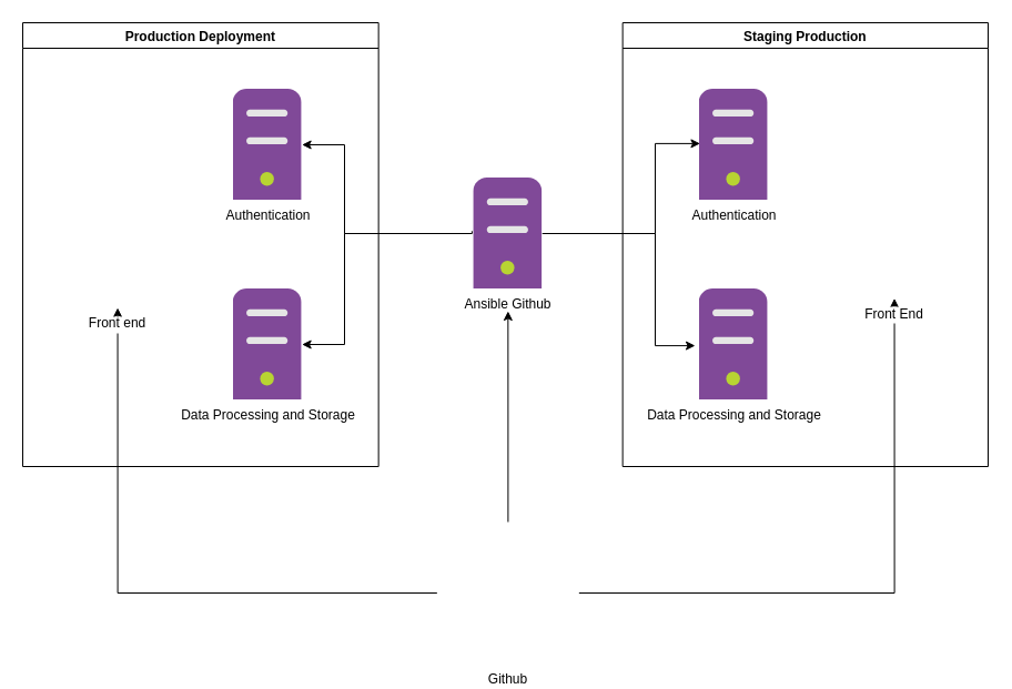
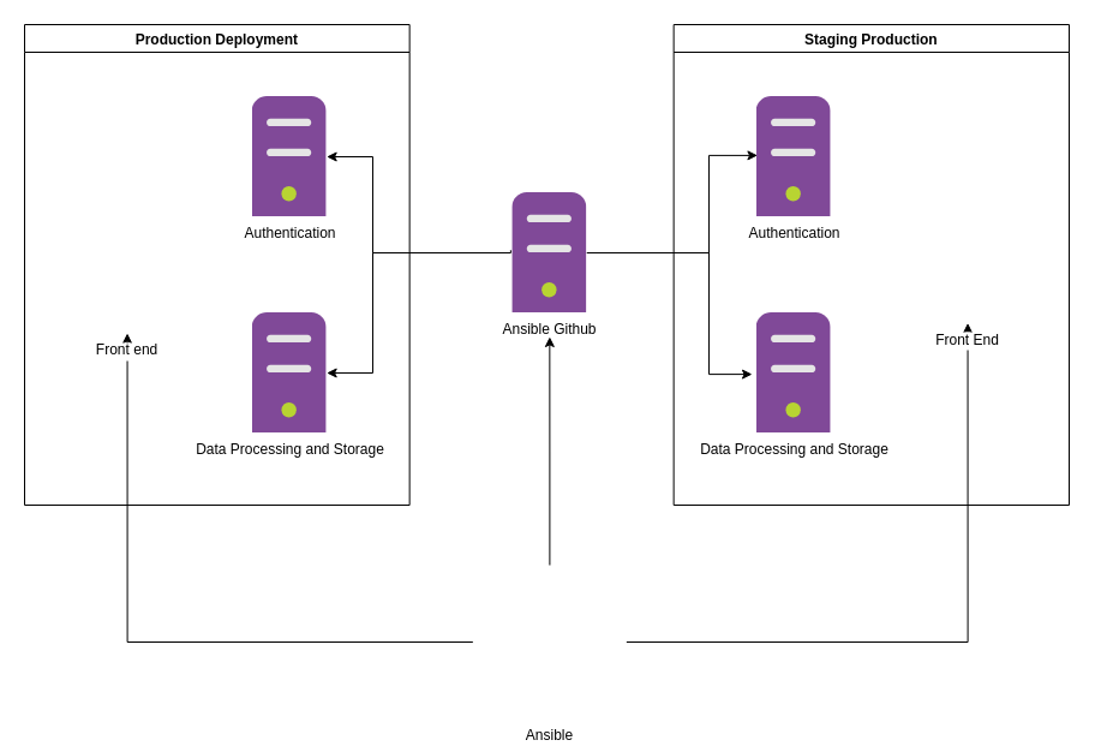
- <mxCell id="5" value="Github" style="shape=image;html=1;verticalAlign=top;verticalLabelPosition=bottom;labelBackgroundColor=#ffffff;imageAspect=0;aspect=fixed;image=https://cdn1.iconfinder.com/data/icons/picons-social/57/github_rounded-128.png" parent="1" vertex="1"><mxGeometry x="393.35" y="470" width="128" height="128" as="geometry" /></mxCell>
+ <mxCell id="5" value="Ansible" style="shape=image;html=1;verticalAlign=top;verticalLabelPosition=bottom;labelBackgroundColor=#ffffff;imageAspect=0;aspect=fixed;image=https://cdn1.iconfinder.com/data/icons/picons-social/57/github_rounded-128.png" parent="1" vertex="1"><mxGeometry x="393.35" y="470" width="128" height="128" as="geometry" /></mxCell>
